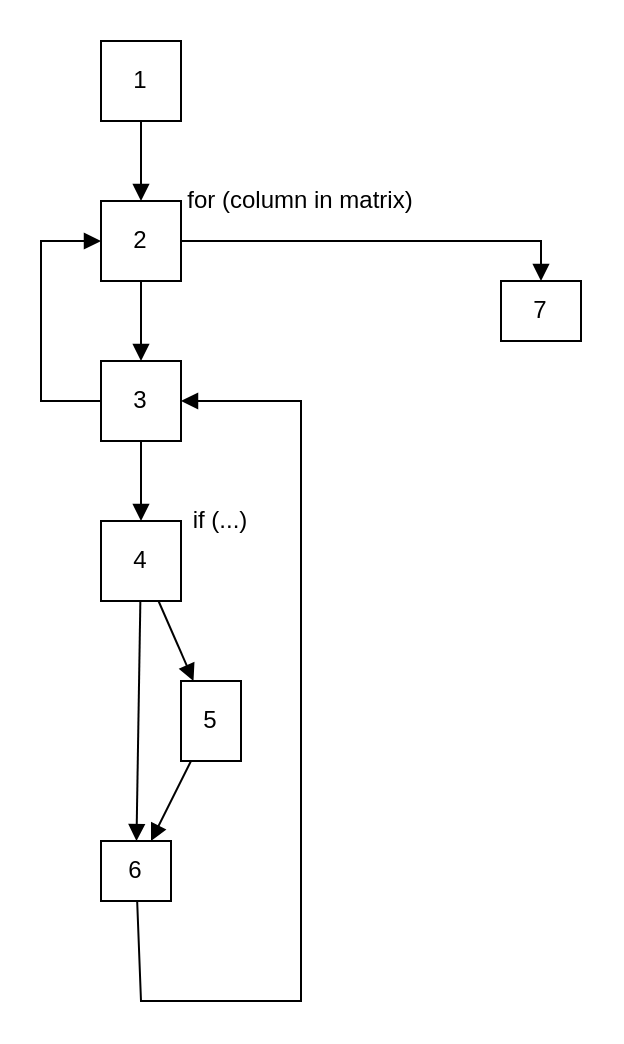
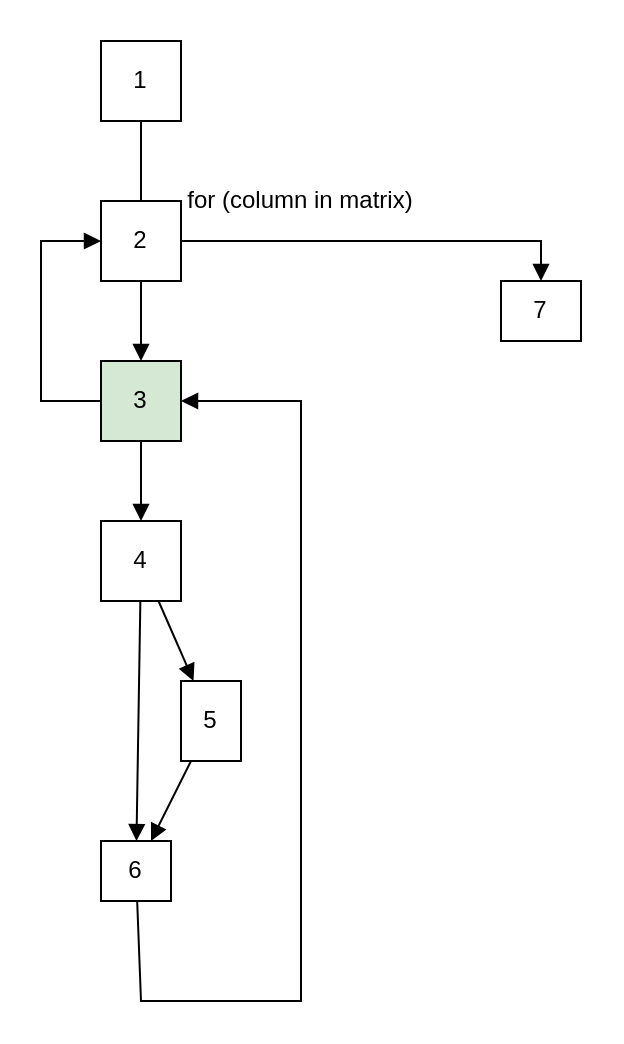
- <mxCell id="4" value="" style="endArrow=block;html=1;rounded=0;endFill=1;" edge="1" parent="1" source="2" target="3"><mxGeometry width="50" height="50" relative="1" as="geometry"><mxPoint x="120" y="130" as="sourcePoint" /><mxPoint x="170" y="80" as="targetPoint" /></mxGeometry></mxCell>
+ <mxCell id="4" value="" style="endArrow=none;html=1;rounded=0;endFill=1;" edge="1" parent="1" source="2" target="3"><mxGeometry width="50" height="50" relative="1" as="geometry"><mxPoint x="120" y="130" as="sourcePoint" /><mxPoint x="170" y="80" as="targetPoint" /></mxGeometry></mxCell>
- <mxCell id="6" value="3" style="rounded=0;whiteSpace=wrap;html=1;" vertex="1" parent="1"><mxGeometry x="50" y="180" width="40" height="40" as="geometry" /></mxCell>
+ <mxCell id="6" value="3" style="rounded=0;whiteSpace=wrap;html=1;fillColor=#d5e8d4;" vertex="1" parent="1"><mxGeometry x="50" y="180" width="40" height="40" as="geometry" /></mxCell>
- <mxCell id="18" value="if (...)" style="text;html=1;strokeColor=none;fillColor=none;align=center;verticalAlign=middle;whiteSpace=wrap;rounded=0;" vertex="1" parent="1"><mxGeometry x="90" y="250" width="40" height="20" as="geometry" /></mxCell>
